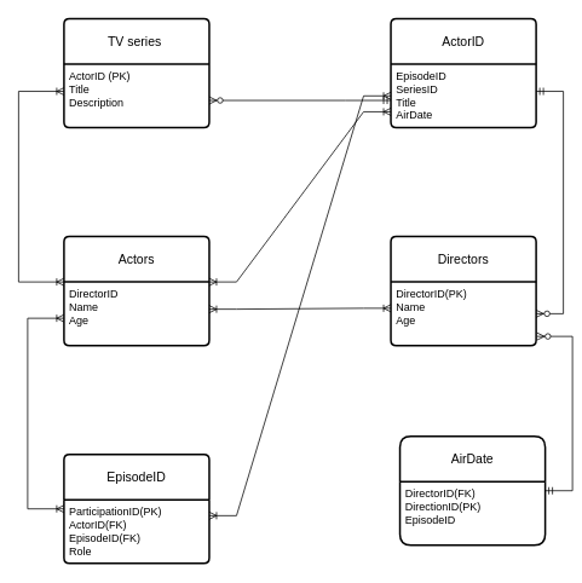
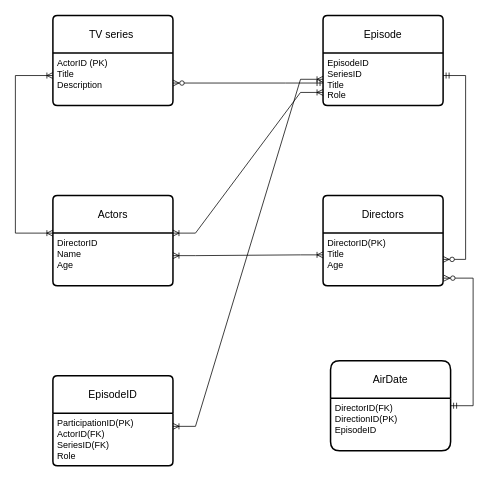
- <mxCell id="4" value="ActorID" style="swimlane;childLayout=stackLayout;horizontal=1;startSize=50;horizontalStack=0;rounded=1;fontSize=14;fontStyle=0;strokeWidth=2;resizeParent=0;resizeLast=1;shadow=0;dashed=0;align=center;arcSize=4;whiteSpace=wrap;html=1;" parent="1" vertex="1"><mxGeometry x="430" y="20" width="160" height="120" as="geometry" /></mxCell>
+ <mxCell id="4" value="Episode" style="swimlane;childLayout=stackLayout;horizontal=1;startSize=50;horizontalStack=0;rounded=1;fontSize=14;fontStyle=0;strokeWidth=2;resizeParent=0;resizeLast=1;shadow=0;dashed=0;align=center;arcSize=4;whiteSpace=wrap;html=1;" parent="1" vertex="1"><mxGeometry x="430" y="20" width="160" height="120" as="geometry" /></mxCell>
- <mxCell id="5" value="EpisodeID&lt;div&gt;SeriesID&lt;/div&gt;&lt;div&gt;Title&lt;/div&gt;&lt;div&gt;AirDate&lt;/div&gt;" style="align=left;strokeColor=none;fillColor=none;spacingLeft=4;fontSize=12;verticalAlign=top;resizable=0;rotatable=0;part=1;html=1;" parent="4" vertex="1"><mxGeometry y="50" width="160" height="70" as="geometry" /></mxCell>
+ <mxCell id="5" value="EpisodeID&lt;div&gt;SeriesID&lt;/div&gt;&lt;div&gt;Title&lt;/div&gt;&lt;div&gt;Role&lt;/div&gt;" style="align=left;strokeColor=none;fillColor=none;spacingLeft=4;fontSize=12;verticalAlign=top;resizable=0;rotatable=0;part=1;html=1;" parent="4" vertex="1"><mxGeometry y="50" width="160" height="70" as="geometry" /></mxCell>
- <mxCell id="10" value="DirectorID(PK)&lt;div&gt;Name&lt;/div&gt;&lt;div&gt;Age&lt;/div&gt;" style="align=left;strokeColor=none;fillColor=none;spacingLeft=4;fontSize=12;verticalAlign=top;resizable=0;rotatable=0;part=1;html=1;" parent="9" vertex="1"><mxGeometry y="50" width="160" height="70" as="geometry" /></mxCell>
+ <mxCell id="10" value="DirectorID(PK)&lt;div&gt;Title&lt;/div&gt;&lt;div&gt;Age&lt;/div&gt;" style="align=left;strokeColor=none;fillColor=none;spacingLeft=4;fontSize=12;verticalAlign=top;resizable=0;rotatable=0;part=1;html=1;" parent="9" vertex="1"><mxGeometry y="50" width="160" height="70" as="geometry" /></mxCell>
- <mxCell id="20" value="" style="edgeStyle=orthogonalEdgeStyle;fontSize=12;html=1;endArrow=ERoneToMany;startArrow=ERoneToMany;rounded=0;entryX=0;entryY=0.75;entryDx=0;entryDy=0;exitX=0;exitY=0.5;exitDx=0;exitDy=0;" parent="1" source="14" target="2" edge="1"><mxGeometry width="100" height="100" relative="1" as="geometry"><mxPoint y="460" as="sourcePoint" x="-50" /><mxPoint x="50" y="360" as="targetPoint" /><Array as="points"><mxPoint x="30" y="560" /><mxPoint x="30" y="350" /></Array></mxGeometry></mxCell>
- <mxCell id="15" value="ParticipationID(PK)&lt;div&gt;ActorID(FK)&lt;/div&gt;&lt;div&gt;EpisodeID(FK)&lt;/div&gt;&lt;div&gt;Role&lt;/div&gt;" style="align=left;strokeColor=none;fillColor=none;spacingLeft=4;fontSize=12;verticalAlign=top;resizable=0;rotatable=0;part=1;html=1;" parent="14" vertex="1"><mxGeometry y="50" width="160" height="70" as="geometry" /></mxCell>
+ <mxCell id="15" value="ParticipationID(PK)&lt;div&gt;ActorID(FK)&lt;/div&gt;&lt;div&gt;SeriesID(FK)&lt;/div&gt;&lt;div&gt;Role&lt;/div&gt;" style="align=left;strokeColor=none;fillColor=none;spacingLeft=4;fontSize=12;verticalAlign=top;resizable=0;rotatable=0;part=1;html=1;" parent="14" vertex="1"><mxGeometry y="50" width="160" height="70" as="geometry" /></mxCell>
